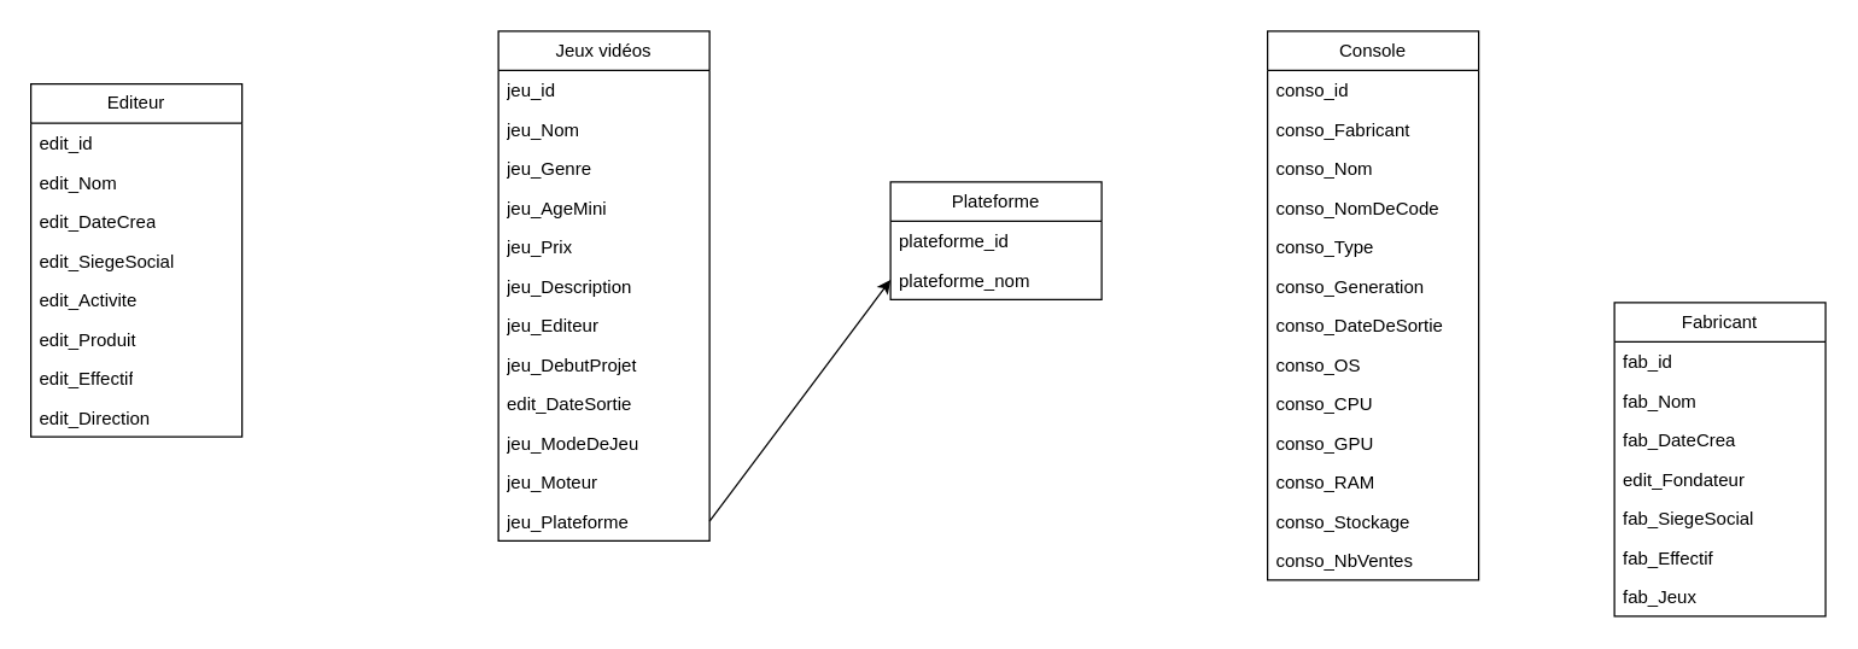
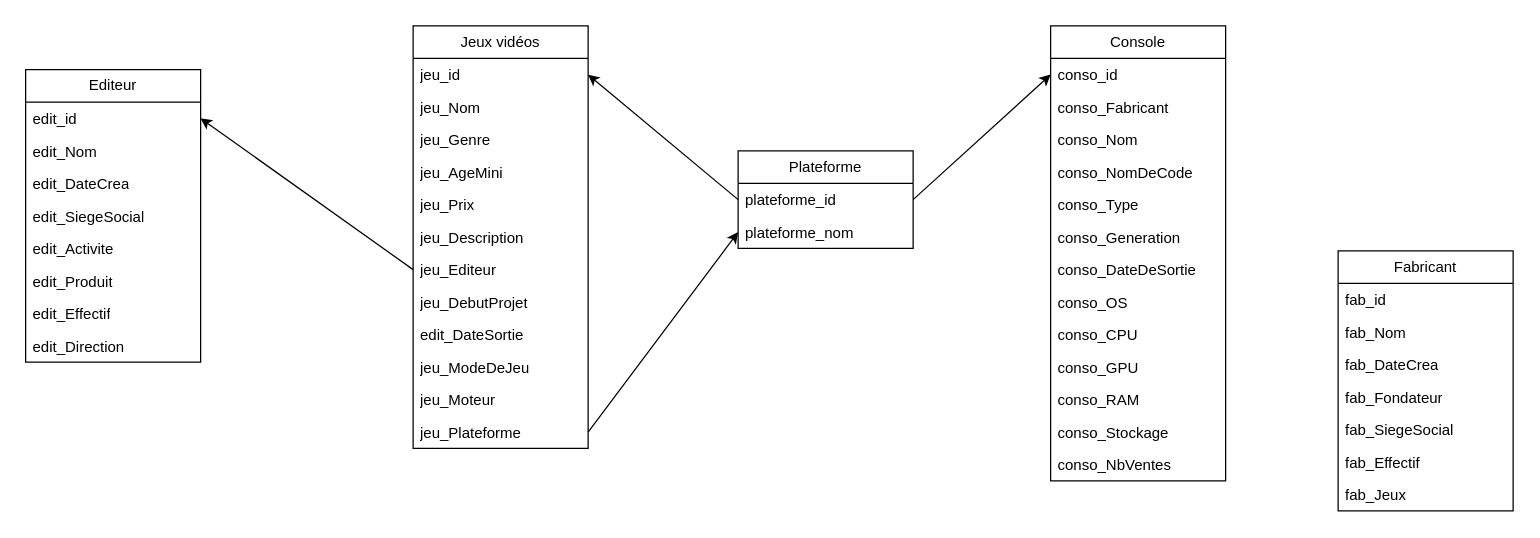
+ <mxCell id="52" style="rounded=0;orthogonalLoop=1;jettySize=auto;html=1;entryX=1;entryY=0.5;entryDx=0;entryDy=0;exitX=0;exitY=0.5;exitDx=0;exitDy=0;" edge="1" parent="1" source="49" target="3"><mxGeometry relative="1" as="geometry" /></mxCell>
+ <mxCell id="51" style="rounded=0;orthogonalLoop=1;jettySize=auto;html=1;entryX=0;entryY=0.5;entryDx=0;entryDy=0;exitX=1;exitY=0.5;exitDx=0;exitDy=0;" edge="1" parent="1" source="49" target="16"><mxGeometry relative="1" as="geometry" /></mxCell>
+ <mxCell id="46" style="rounded=0;orthogonalLoop=1;jettySize=auto;html=1;exitX=0;exitY=0.5;exitDx=0;exitDy=0;entryX=1;entryY=0.5;entryDx=0;entryDy=0;" edge="1" parent="1" source="9" target="38"><mxGeometry relative="1" as="geometry" /></mxCell>
- <mxCell id="33" value="edit_Fondateur" style="text;strokeColor=none;fillColor=none;align=left;verticalAlign=top;spacingLeft=4;spacingRight=4;overflow=hidden;rotatable=0;points=[[0,0.5],[1,0.5]];portConstraint=eastwest;whiteSpace=wrap;html=1;" parent="29" vertex="1"><mxGeometry y="104" width="140" height="26" as="geometry" /></mxCell>
+ <mxCell id="33" value="fab_Fondateur" style="text;strokeColor=none;fillColor=none;align=left;verticalAlign=top;spacingLeft=4;spacingRight=4;overflow=hidden;rotatable=0;points=[[0,0.5],[1,0.5]];portConstraint=eastwest;whiteSpace=wrap;html=1;" parent="29" vertex="1"><mxGeometry y="104" width="140" height="26" as="geometry" /></mxCell>
